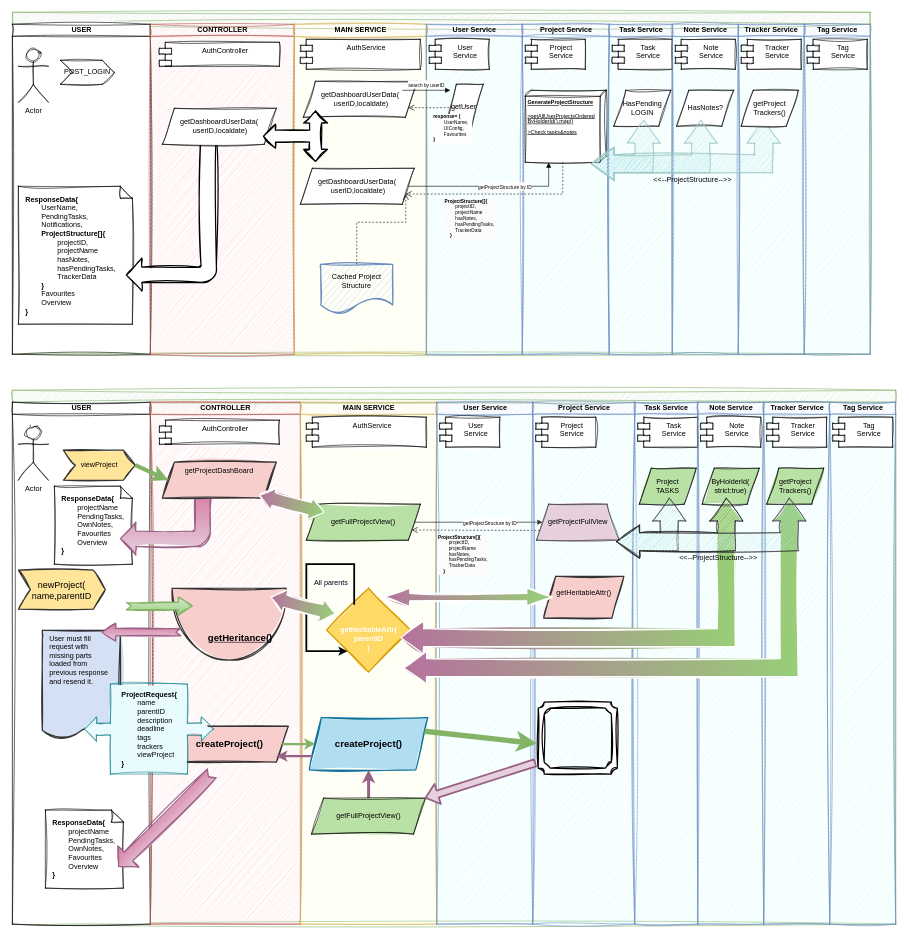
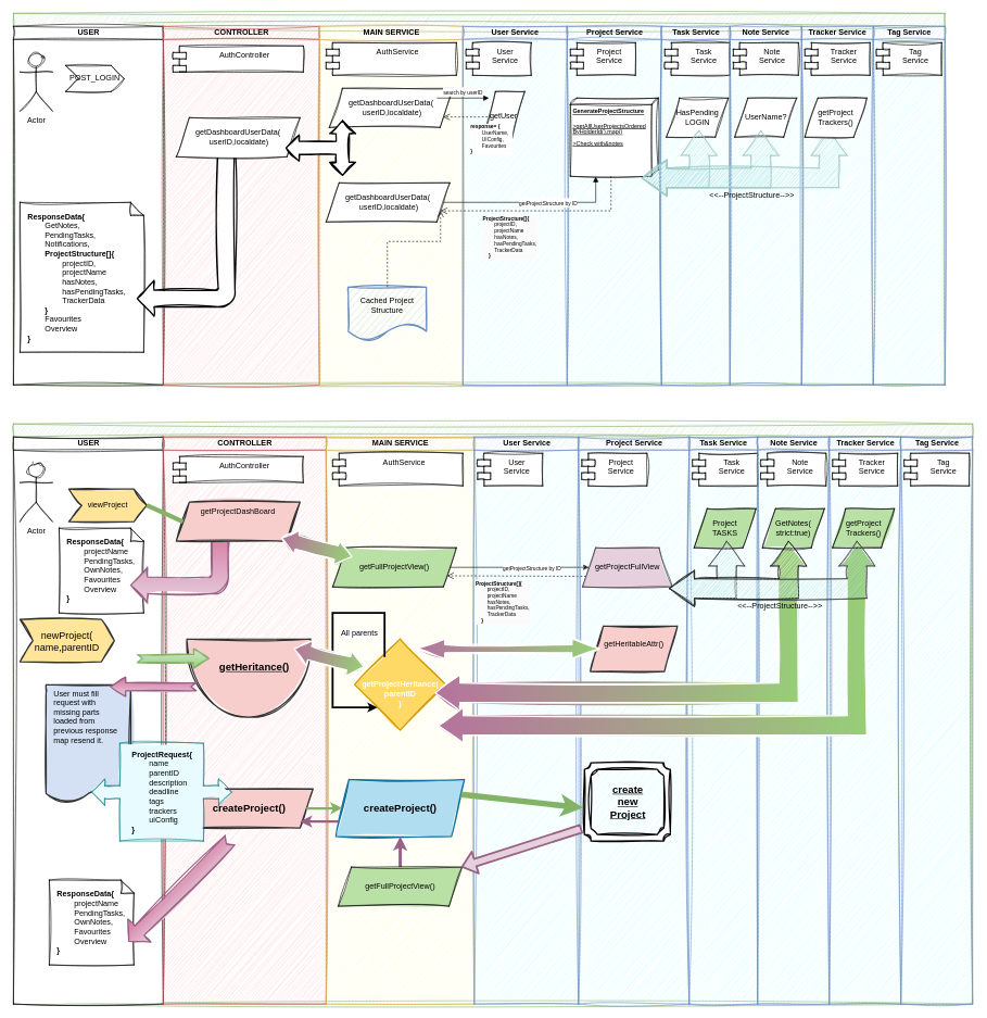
- <mxCell id="96" value="HasNotes?" style="shape=parallelogram;perimeter=parallelogramPerimeter;whiteSpace=wrap;html=1;fixedSize=1;sketch=1;jiggle=2;curveFitting=1;strokeColor=default;fontFamily=Helvetica;fontSize=12;fontColor=default;fillColor=default;" parent="94" vertex="1"><mxGeometry x="7.5" y="110" width="95" height="60" as="geometry" /></mxCell>
+ <mxCell id="96" value="UserName?" style="shape=parallelogram;perimeter=parallelogramPerimeter;whiteSpace=wrap;html=1;fixedSize=1;sketch=1;jiggle=2;curveFitting=1;strokeColor=default;fontFamily=Helvetica;fontSize=12;fontColor=default;fillColor=default;" parent="94" vertex="1"><mxGeometry x="7.5" y="110" width="95" height="60" as="geometry" /></mxCell>
- <mxCell id="89" value="&lt;div&gt;&lt;b&gt;&lt;font style=&quot;font-size: 9px;&quot;&gt;GenerateProjectStructure&lt;/font&gt;&lt;/b&gt;&lt;/div&gt;&lt;div&gt;&lt;br&gt;&lt;/div&gt;&lt;div style=&quot;font-size: 9px; line-height: 100%;&quot;&gt;&amp;gt;getAllUserProjectsOrdered ByHolderId().map()&lt;/div&gt;&lt;div style=&quot;font-size: 9px; line-height: 100%;&quot;&gt;&lt;br&gt;&lt;/div&gt;&lt;div style=&quot;font-size: 9px; line-height: 100%;&quot;&gt;&amp;gt;Check tasks&amp;amp;notes&lt;/div&gt;" style="verticalAlign=top;align=left;spacingTop=8;spacingLeft=2;spacingRight=12;shape=cube;size=10;direction=south;fontStyle=4;html=1;whiteSpace=wrap;sketch=1;jiggle=2;curveFitting=1;strokeColor=default;fontFamily=Helvetica;fontSize=10;fontColor=default;fillColor=default;" parent="87" vertex="1"><mxGeometry x="5" y="110" width="135" height="120" as="geometry" /></mxCell>
+ <mxCell id="89" value="&lt;div&gt;&lt;b&gt;&lt;font style=&quot;font-size: 9px;&quot;&gt;GenerateProjectStructure&lt;/font&gt;&lt;/b&gt;&lt;/div&gt;&lt;div&gt;&lt;br&gt;&lt;/div&gt;&lt;div style=&quot;font-size: 9px; line-height: 100%;&quot;&gt;&amp;gt;getAllUserProjectsOrdered ByHolderId().map()&lt;/div&gt;&lt;div style=&quot;font-size: 9px; line-height: 100%;&quot;&gt;&lt;br&gt;&lt;/div&gt;&lt;div style=&quot;font-size: 9px; line-height: 100%;&quot;&gt;&amp;gt;Check with&amp;amp;notes&lt;/div&gt;" style="verticalAlign=top;align=left;spacingTop=8;spacingLeft=2;spacingRight=12;shape=cube;size=10;direction=south;fontStyle=4;html=1;whiteSpace=wrap;sketch=1;jiggle=2;curveFitting=1;strokeColor=default;fontFamily=Helvetica;fontSize=10;fontColor=default;fillColor=default;" parent="87" vertex="1"><mxGeometry x="5" y="110" width="135" height="120" as="geometry" /></mxCell>
- <mxCell id="70" value="&lt;div align=&quot;left&quot;&gt;&lt;b&gt;ResponseData{&lt;/b&gt;&lt;/div&gt;&lt;div align=&quot;left&quot;&gt;&lt;span style=&quot;white-space: pre;&quot;&gt;&#09;&lt;/span&gt;UserName,&lt;/div&gt;&lt;div align=&quot;left&quot;&gt;&lt;span style=&quot;white-space: pre;&quot;&gt;&#09;&lt;/span&gt;PendingTasks,&lt;/div&gt;&lt;div align=&quot;left&quot;&gt;&lt;span style=&quot;white-space: pre;&quot;&gt;&#09;&lt;/span&gt;Notifications,&lt;/div&gt;&lt;div align=&quot;left&quot;&gt;&lt;span style=&quot;white-space: pre;&quot;&gt;&#09;&lt;/span&gt;&lt;b&gt;ProjectStructure[]{&lt;/b&gt;&lt;/div&gt;&lt;div align=&quot;left&quot;&gt;&lt;span style=&quot;white-space: pre;&quot;&gt;&#09;&lt;/span&gt;&lt;span style=&quot;white-space: pre;&quot;&gt;&#09;&lt;/span&gt;projectID,&lt;/div&gt;&lt;div align=&quot;left&quot;&gt;&lt;span style=&quot;white-space: pre;&quot;&gt;&#09;&lt;/span&gt;&lt;span style=&quot;white-space: pre;&quot;&gt;&#09;&lt;/span&gt;projectName&lt;/div&gt;&lt;div align=&quot;left&quot;&gt;&lt;span style=&quot;white-space: pre;&quot;&gt;&#09;&lt;/span&gt;&lt;span style=&quot;white-space: pre;&quot;&gt;&#09;&lt;/span&gt;hasNotes,&lt;/div&gt;&lt;div align=&quot;left&quot;&gt;&lt;span style=&quot;white-space: pre;&quot;&gt;&#09;&lt;/span&gt;&lt;span style=&quot;white-space: pre;&quot;&gt;&#09;&lt;/span&gt;hasPendingTasks,&lt;/div&gt;&lt;div align=&quot;left&quot;&gt;&lt;span style=&quot;white-space: pre;&quot;&gt;&#09;&lt;/span&gt;&lt;span style=&quot;white-space: pre;&quot;&gt;&#09;&lt;/span&gt;TrackerData&lt;br&gt;&lt;/div&gt;&lt;div align=&quot;left&quot;&gt;&lt;span style=&quot;white-space: pre;&quot;&gt;&#09;&lt;/span&gt;&lt;b&gt;}&lt;/b&gt;&lt;/div&gt;&lt;div align=&quot;left&quot;&gt;&lt;span style=&quot;white-space: pre;&quot;&gt;&#09;&lt;/span&gt;Favourites&lt;/div&gt;&lt;div align=&quot;left&quot;&gt;&lt;span style=&quot;white-space: pre;&quot;&gt;&#09;&lt;/span&gt;Overview&lt;br&gt;&lt;/div&gt;&lt;div align=&quot;left&quot;&gt;&lt;b&gt;}&lt;/b&gt;&lt;br&gt;&lt;/div&gt;" style="shape=note;size=20;whiteSpace=wrap;html=1;sketch=1;jiggle=2;curveFitting=1;strokeColor=default;fontFamily=Helvetica;fontSize=12;fontColor=default;fillColor=default;align=left;perimeterSpacing=8;spacingLeft=10;" parent="67" vertex="1"><mxGeometry x="10" y="270" width="190" height="230" as="geometry" /></mxCell>
+ <mxCell id="70" value="&lt;div align=&quot;left&quot;&gt;&lt;b&gt;ResponseData{&lt;/b&gt;&lt;/div&gt;&lt;div align=&quot;left&quot;&gt;&lt;span style=&quot;white-space: pre;&quot;&gt;&#09;&lt;/span&gt;GetNotes,&lt;/div&gt;&lt;div align=&quot;left&quot;&gt;&lt;span style=&quot;white-space: pre;&quot;&gt;&#09;&lt;/span&gt;PendingTasks,&lt;/div&gt;&lt;div align=&quot;left&quot;&gt;&lt;span style=&quot;white-space: pre;&quot;&gt;&#09;&lt;/span&gt;Notifications,&lt;/div&gt;&lt;div align=&quot;left&quot;&gt;&lt;span style=&quot;white-space: pre;&quot;&gt;&#09;&lt;/span&gt;&lt;b&gt;ProjectStructure[]{&lt;/b&gt;&lt;/div&gt;&lt;div align=&quot;left&quot;&gt;&lt;span style=&quot;white-space: pre;&quot;&gt;&#09;&lt;/span&gt;&lt;span style=&quot;white-space: pre;&quot;&gt;&#09;&lt;/span&gt;projectID,&lt;/div&gt;&lt;div align=&quot;left&quot;&gt;&lt;span style=&quot;white-space: pre;&quot;&gt;&#09;&lt;/span&gt;&lt;span style=&quot;white-space: pre;&quot;&gt;&#09;&lt;/span&gt;projectName&lt;/div&gt;&lt;div align=&quot;left&quot;&gt;&lt;span style=&quot;white-space: pre;&quot;&gt;&#09;&lt;/span&gt;&lt;span style=&quot;white-space: pre;&quot;&gt;&#09;&lt;/span&gt;hasNotes,&lt;/div&gt;&lt;div align=&quot;left&quot;&gt;&lt;span style=&quot;white-space: pre;&quot;&gt;&#09;&lt;/span&gt;&lt;span style=&quot;white-space: pre;&quot;&gt;&#09;&lt;/span&gt;hasPendingTasks,&lt;/div&gt;&lt;div align=&quot;left&quot;&gt;&lt;span style=&quot;white-space: pre;&quot;&gt;&#09;&lt;/span&gt;&lt;span style=&quot;white-space: pre;&quot;&gt;&#09;&lt;/span&gt;TrackerData&lt;br&gt;&lt;/div&gt;&lt;div align=&quot;left&quot;&gt;&lt;span style=&quot;white-space: pre;&quot;&gt;&#09;&lt;/span&gt;&lt;b&gt;}&lt;/b&gt;&lt;/div&gt;&lt;div align=&quot;left&quot;&gt;&lt;span style=&quot;white-space: pre;&quot;&gt;&#09;&lt;/span&gt;Favourites&lt;/div&gt;&lt;div align=&quot;left&quot;&gt;&lt;span style=&quot;white-space: pre;&quot;&gt;&#09;&lt;/span&gt;Overview&lt;br&gt;&lt;/div&gt;&lt;div align=&quot;left&quot;&gt;&lt;b&gt;}&lt;/b&gt;&lt;br&gt;&lt;/div&gt;" style="shape=note;size=20;whiteSpace=wrap;html=1;sketch=1;jiggle=2;curveFitting=1;strokeColor=default;fontFamily=Helvetica;fontSize=12;fontColor=default;fillColor=default;align=left;perimeterSpacing=8;spacingLeft=10;" parent="67" vertex="1"><mxGeometry x="10" y="270" width="190" height="230" as="geometry" /></mxCell>
- <mxCell id="21" style="rounded=0;orthogonalLoop=1;jettySize=auto;html=1;fontFamily=Helvetica;fontSize=12;fontColor=default;exitX=1;exitY=0.5;exitDx=0;exitDy=0;fillColor=#d5e8d4;gradientColor=#97d077;strokeColor=#82b366;jumpSize=9;strokeWidth=7;entryX=0;entryY=0.5;entryDx=0;entryDy=0;" parent="2" source="5" target="12" edge="1"><mxGeometry relative="1" as="geometry"><mxPoint x="200" y="150" as="sourcePoint" /><mxPoint x="270" y="200" as="targetPoint" /></mxGeometry></mxCell>
+ <mxCell id="21" style="rounded=0;orthogonalLoop=1;jettySize=auto;html=1;fontFamily=Helvetica;fontSize=12;fontColor=default;exitX=1;exitY=0.5;exitDx=0;exitDy=0;fillColor=#d5e8d4;gradientColor=#97d077;strokeColor=#82b366;jumpSize=9;strokeWidth=7;entryX=0;entryY=0.5;entryDx=0;entryDy=0;endArrow=none;" parent="2" source="5" target="12" edge="1"><mxGeometry relative="1" as="geometry"><mxPoint x="200" y="150" as="sourcePoint" /><mxPoint x="270" y="200" as="targetPoint" /></mxGeometry></mxCell>
- <mxCell id="51" value="ByHolderId(&lt;br&gt;strict:true)" style="shape=parallelogram;perimeter=parallelogramPerimeter;whiteSpace=wrap;html=1;fixedSize=1;sketch=1;jiggle=2;curveFitting=1;strokeColor=default;fontFamily=Helvetica;fontSize=12;fontColor=default;fillColor=#B9E0A5;gradientColor=#B9E0A5;" parent="48" vertex="1"><mxGeometry x="7.5" y="110" width="95" height="60" as="geometry" /></mxCell>
+ <mxCell id="51" value="GetNotes(&lt;br&gt;strict:true)" style="shape=parallelogram;perimeter=parallelogramPerimeter;whiteSpace=wrap;html=1;fixedSize=1;sketch=1;jiggle=2;curveFitting=1;strokeColor=default;fontFamily=Helvetica;fontSize=12;fontColor=default;fillColor=#B9E0A5;gradientColor=#B9E0A5;" parent="48" vertex="1"><mxGeometry x="7.5" y="110" width="95" height="60" as="geometry" /></mxCell>
- <mxCell id="26" value="&lt;font color=&quot;#ffffff&quot;&gt;&lt;b&gt;&lt;br&gt;&lt;br&gt;getHeritableAttr(&lt;br&gt;parentID&lt;br&gt;)&lt;/b&gt;&lt;/font&gt;" style="rhombus;whiteSpace=wrap;html=1;sketch=1;jiggle=2;curveFitting=1;strokeColor=#d79b00;strokeWidth=2;fontFamily=Helvetica;fontSize=12;fillColor=#FFD966;gradientColor=#FFD966;" parent="22" vertex="1"><mxGeometry x="43.75" y="310" width="140" height="140" as="geometry" /></mxCell>
+ <mxCell id="26" value="&lt;font color=&quot;#ffffff&quot;&gt;&lt;b&gt;&lt;br&gt;&lt;br&gt;getProjectHeritance(&lt;br&gt;parentID&lt;br&gt;)&lt;/b&gt;&lt;/font&gt;" style="rhombus;whiteSpace=wrap;html=1;sketch=1;jiggle=2;curveFitting=1;strokeColor=#d79b00;strokeWidth=2;fontFamily=Helvetica;fontSize=12;fillColor=#FFD966;gradientColor=#FFD966;" parent="22" vertex="1"><mxGeometry x="43.75" y="310" width="140" height="140" as="geometry" /></mxCell>
- <mxCell id="16" value="getHeritance()" style="text;html=1;strokeColor=none;fillColor=none;align=center;verticalAlign=middle;whiteSpace=wrap;rounded=0;fontSize=16;fontFamily=Helvetica;fontColor=default;fontStyle=5" parent="10" vertex="1"><mxGeometry x="100" y="378.22" width="100" height="30" as="geometry" /></mxCell>
+ <mxCell id="16" value="getHeritance()" style="text;html=1;strokeColor=none;fillColor=none;align=center;verticalAlign=middle;whiteSpace=wrap;rounded=0;fontSize=16;fontFamily=Helvetica;fontColor=default;fontStyle=5" parent="10" vertex="1"><mxGeometry x="90" y="338.22" width="100" height="30" as="geometry" /></mxCell>
- <mxCell id="8" value="User must fill request with missing parts loaded from previous response and resend it." style="shape=document;whiteSpace=wrap;html=1;boundedLbl=1;sketch=1;jiggle=2;curveFitting=1;strokeWidth=2;fontFamily=Helvetica;fontSize=12;size=0.143;align=left;verticalAlign=top;spacingLeft=10;spacingRight=10;fillColor=#D4E1F5;strokeColor=#333333;gradientColor=#D4E1F5;" parent="3" vertex="1"><mxGeometry x="50" y="380" width="130" height="180" as="geometry" /></mxCell>
+ <mxCell id="8" value="User must fill request with missing parts loaded from previous response map resend it." style="shape=document;whiteSpace=wrap;html=1;boundedLbl=1;sketch=1;jiggle=2;curveFitting=1;strokeWidth=2;fontFamily=Helvetica;fontSize=12;size=0.143;align=left;verticalAlign=top;spacingLeft=10;spacingRight=10;fillColor=#D4E1F5;strokeColor=#333333;gradientColor=#D4E1F5;" parent="3" vertex="1"><mxGeometry x="50" y="380" width="130" height="180" as="geometry" /></mxCell>
- <mxCell id="18" value="&lt;div style=&quot;text-align: left;&quot;&gt;&lt;b style=&quot;background-color: initial;&quot;&gt;ProjectRequest{&lt;/b&gt;&lt;/div&gt;&lt;div style=&quot;text-align: left;&quot;&gt;&lt;span style=&quot;white-space: pre;&quot;&gt;&#09;&lt;/span&gt;name&lt;br&gt;&lt;/div&gt;&lt;div style=&quot;text-align: left;&quot;&gt;&lt;span style=&quot;white-space: pre;&quot;&gt;&#09;&lt;/span&gt;parentID&lt;br&gt;&lt;/div&gt;&lt;div style=&quot;text-align: left;&quot;&gt;&lt;span style=&quot;white-space: pre;&quot;&gt;&#09;&lt;/span&gt;description&lt;br&gt;&lt;/div&gt;&lt;div style=&quot;text-align: left;&quot;&gt;&lt;span style=&quot;white-space: pre;&quot;&gt;&#09;&lt;/span&gt;deadline&lt;/div&gt;&lt;div style=&quot;text-align: left;&quot;&gt;&lt;span style=&quot;white-space: pre;&quot;&gt;&#09;&lt;/span&gt;tags&lt;/div&gt;&lt;div style=&quot;text-align: left;&quot;&gt;&lt;span style=&quot;white-space: pre;&quot;&gt;&#09;&lt;/span&gt;trackers&lt;br&gt;&lt;/div&gt;&lt;div style=&quot;text-align: left;&quot;&gt;&lt;span style=&quot;white-space: pre;&quot;&gt;&#09;&lt;/span&gt;viewProject&lt;/div&gt;&lt;b&gt;&lt;div style=&quot;text-align: left;&quot;&gt;&lt;b style=&quot;background-color: initial;&quot;&gt;}&lt;/b&gt;&lt;/div&gt;&lt;/b&gt;" style="html=1;shadow=0;dashed=0;align=center;verticalAlign=middle;shape=mxgraph.arrows2.calloutDoubleArrow;dy=10;dx=20;notch=64.17;arrowHead=10;sketch=1;jiggle=2;curveFitting=1;strokeWidth=1;fontFamily=Helvetica;fontSize=12;fillColor=#E8FCFF;strokeColor=#0e8088;fillStyle=solid;" parent="10" vertex="1"><mxGeometry x="-110" y="470" width="215" height="150" as="geometry" /></mxCell>
+ <mxCell id="18" value="&lt;div style=&quot;text-align: left;&quot;&gt;&lt;b style=&quot;background-color: initial;&quot;&gt;ProjectRequest{&lt;/b&gt;&lt;/div&gt;&lt;div style=&quot;text-align: left;&quot;&gt;&lt;span style=&quot;white-space: pre;&quot;&gt;&#09;&lt;/span&gt;name&lt;br&gt;&lt;/div&gt;&lt;div style=&quot;text-align: left;&quot;&gt;&lt;span style=&quot;white-space: pre;&quot;&gt;&#09;&lt;/span&gt;parentID&lt;br&gt;&lt;/div&gt;&lt;div style=&quot;text-align: left;&quot;&gt;&lt;span style=&quot;white-space: pre;&quot;&gt;&#09;&lt;/span&gt;description&lt;br&gt;&lt;/div&gt;&lt;div style=&quot;text-align: left;&quot;&gt;&lt;span style=&quot;white-space: pre;&quot;&gt;&#09;&lt;/span&gt;deadline&lt;/div&gt;&lt;div style=&quot;text-align: left;&quot;&gt;&lt;span style=&quot;white-space: pre;&quot;&gt;&#09;&lt;/span&gt;tags&lt;/div&gt;&lt;div style=&quot;text-align: left;&quot;&gt;&lt;span style=&quot;white-space: pre;&quot;&gt;&#09;&lt;/span&gt;trackers&lt;br&gt;&lt;/div&gt;&lt;div style=&quot;text-align: left;&quot;&gt;&lt;span style=&quot;white-space: pre;&quot;&gt;&#09;&lt;/span&gt;uiConfig&lt;/div&gt;&lt;b&gt;&lt;div style=&quot;text-align: left;&quot;&gt;&lt;b style=&quot;background-color: initial;&quot;&gt;}&lt;/b&gt;&lt;/div&gt;&lt;/b&gt;" style="html=1;shadow=0;dashed=0;align=center;verticalAlign=middle;shape=mxgraph.arrows2.calloutDoubleArrow;dy=10;dx=20;notch=64.17;arrowHead=10;sketch=1;jiggle=2;curveFitting=1;strokeWidth=1;fontFamily=Helvetica;fontSize=12;fillColor=#E8FCFF;strokeColor=#0e8088;fillStyle=solid;" parent="10" vertex="1"><mxGeometry x="-110" y="470" width="215" height="150" as="geometry" /></mxCell>
+ <mxCell id="43" value="create&lt;br&gt;new&lt;br&gt;Project" style="text;html=1;strokeColor=none;fillColor=none;align=center;verticalAlign=middle;whiteSpace=wrap;rounded=0;fontSize=16;fontFamily=Helvetica;fontColor=default;fontStyle=5" parent="41" vertex="1"><mxGeometry x="29.38" y="20" width="74.99" height="80" as="geometry" /></mxCell>
